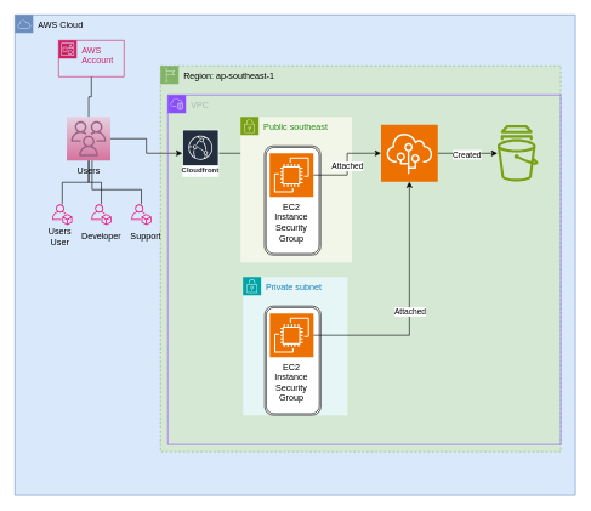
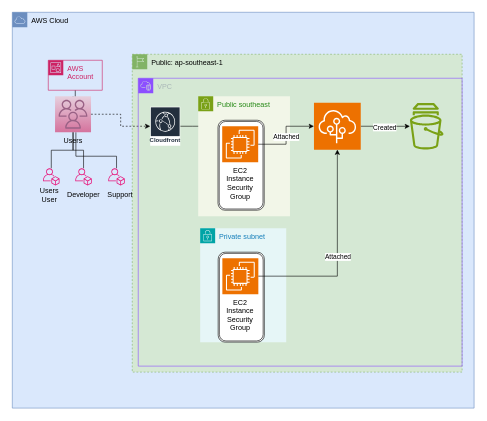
- <mxCell id="4" value="AWS Account" style="points=[[0,0],[0.25,0],[0.5,0],[0.75,0],[1,0],[1,0.25],[1,0.5],[1,0.75],[1,1],[0.75,1],[0.5,1],[0.25,1],[0,1],[0,0.75],[0,0.5],[0,0.25]];outlineConnect=0;gradientColor=none;html=1;whiteSpace=wrap;fontSize=12;fontStyle=0;container=1;pointerEvents=0;collapsible=0;recursiveResize=0;shape=mxgraph.aws4.group;grIcon=mxgraph.aws4.group_account;strokeColor=#CD2264;fillColor=none;verticalAlign=top;align=left;spacingLeft=30;fontColor=#CD2264;dashed=0;" parent="1" vertex="1"><mxGeometry x="80" y="55" width="90" height="50" as="geometry" /></mxCell>
+ <mxCell id="4" value="AWS Account" style="points=[[0,0],[0.25,0],[0.5,0],[0.75,0],[1,0],[1,0.25],[1,0.5],[1,0.75],[1,1],[0.75,1],[0.5,1],[0.25,1],[0,1],[0,0.75],[0,0.5],[0,0.25]];outlineConnect=0;gradientColor=none;html=1;whiteSpace=wrap;fontSize=12;fontStyle=0;container=1;pointerEvents=0;collapsible=0;recursiveResize=0;shape=mxgraph.aws4.group;grIcon=mxgraph.aws4.group_account;strokeColor=#CD2264;fillColor=none;verticalAlign=top;align=left;spacingLeft=30;fontColor=#CD2264;dashed=0;" parent="1" vertex="1"><mxGeometry x="80" y="100" width="90" height="50" as="geometry" /></mxCell>
- <mxCell id="10" value="Region:&amp;nbsp;ap-southeast-1" style="sketch=0;outlineConnect=0;html=1;whiteSpace=wrap;fontSize=12;fontStyle=0;shape=mxgraph.aws4.group;grIcon=mxgraph.aws4.group_region;strokeColor=#82b366;fillColor=#d5e8d4;verticalAlign=top;align=left;spacingLeft=30;dashed=1;" parent="1" vertex="1"><mxGeometry x="220" y="90" width="550" height="530" as="geometry" /></mxCell>
+ <mxCell id="10" value="Public:&amp;nbsp;ap-southeast-1" style="sketch=0;outlineConnect=0;html=1;whiteSpace=wrap;fontSize=12;fontStyle=0;shape=mxgraph.aws4.group;grIcon=mxgraph.aws4.group_region;strokeColor=#82b366;fillColor=#d5e8d4;verticalAlign=top;align=left;spacingLeft=30;dashed=1;" parent="1" vertex="1"><mxGeometry x="220" y="90" width="550" height="530" as="geometry" /></mxCell>
- <mxCell id="11" value="&lt;div&gt;&lt;br&gt;&lt;/div&gt;" style="edgeStyle=orthogonalEdgeStyle;rounded=0;orthogonalLoop=1;jettySize=auto;html=1;" parent="1" source="12" target="18" edge="1"><mxGeometry relative="1" as="geometry"><mxPoint x="307" y="210" as="targetPoint" /></mxGeometry></mxCell>
+ <mxCell id="11" value="&lt;div&gt;&lt;br&gt;&lt;/div&gt;" style="edgeStyle=orthogonalEdgeStyle;rounded=0;orthogonalLoop=1;jettySize=auto;html=1;dashed=1;" parent="1" source="12" target="18" edge="1"><mxGeometry relative="1" as="geometry"><mxPoint x="307" y="210" as="targetPoint" /></mxGeometry></mxCell>
